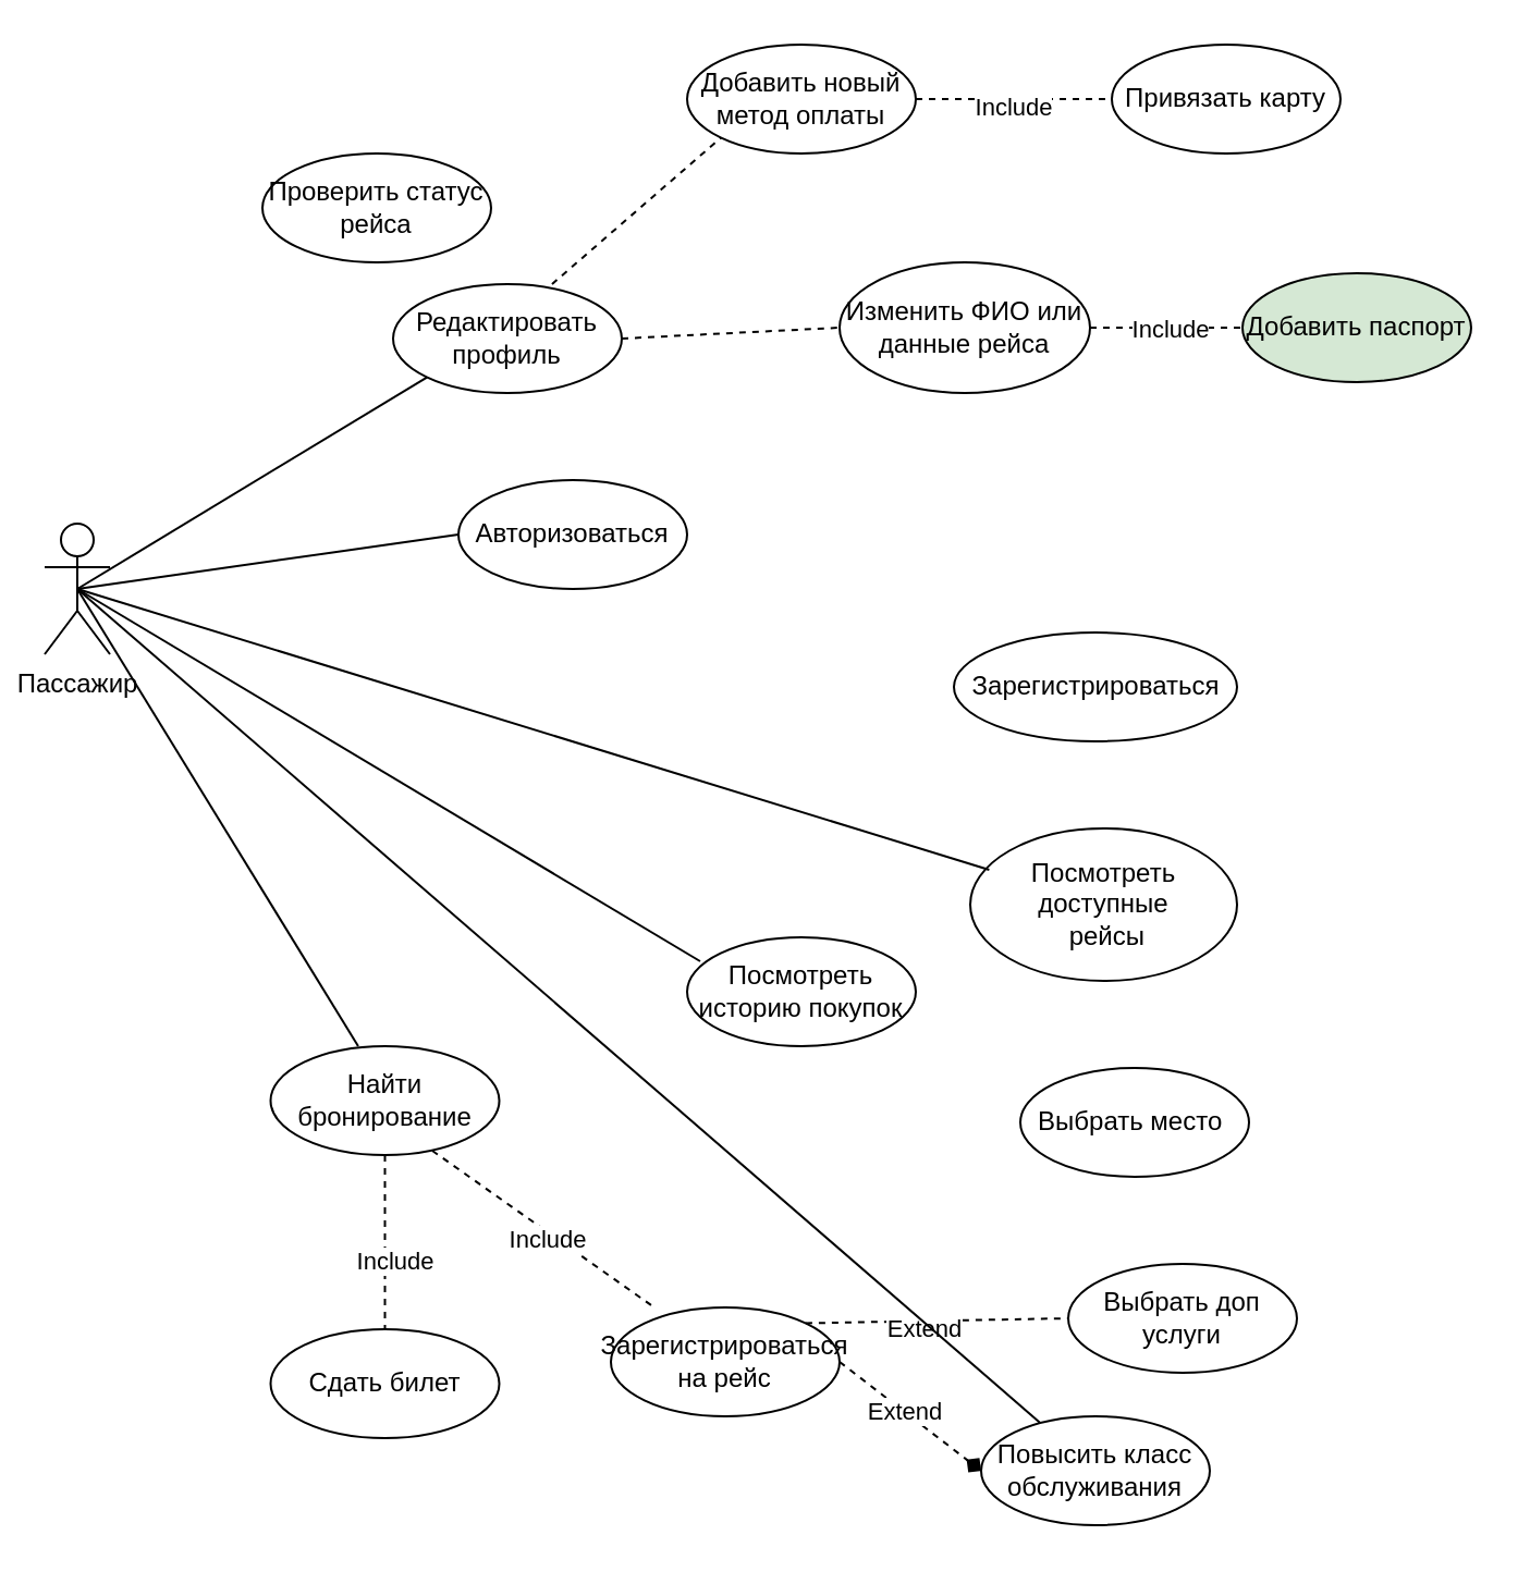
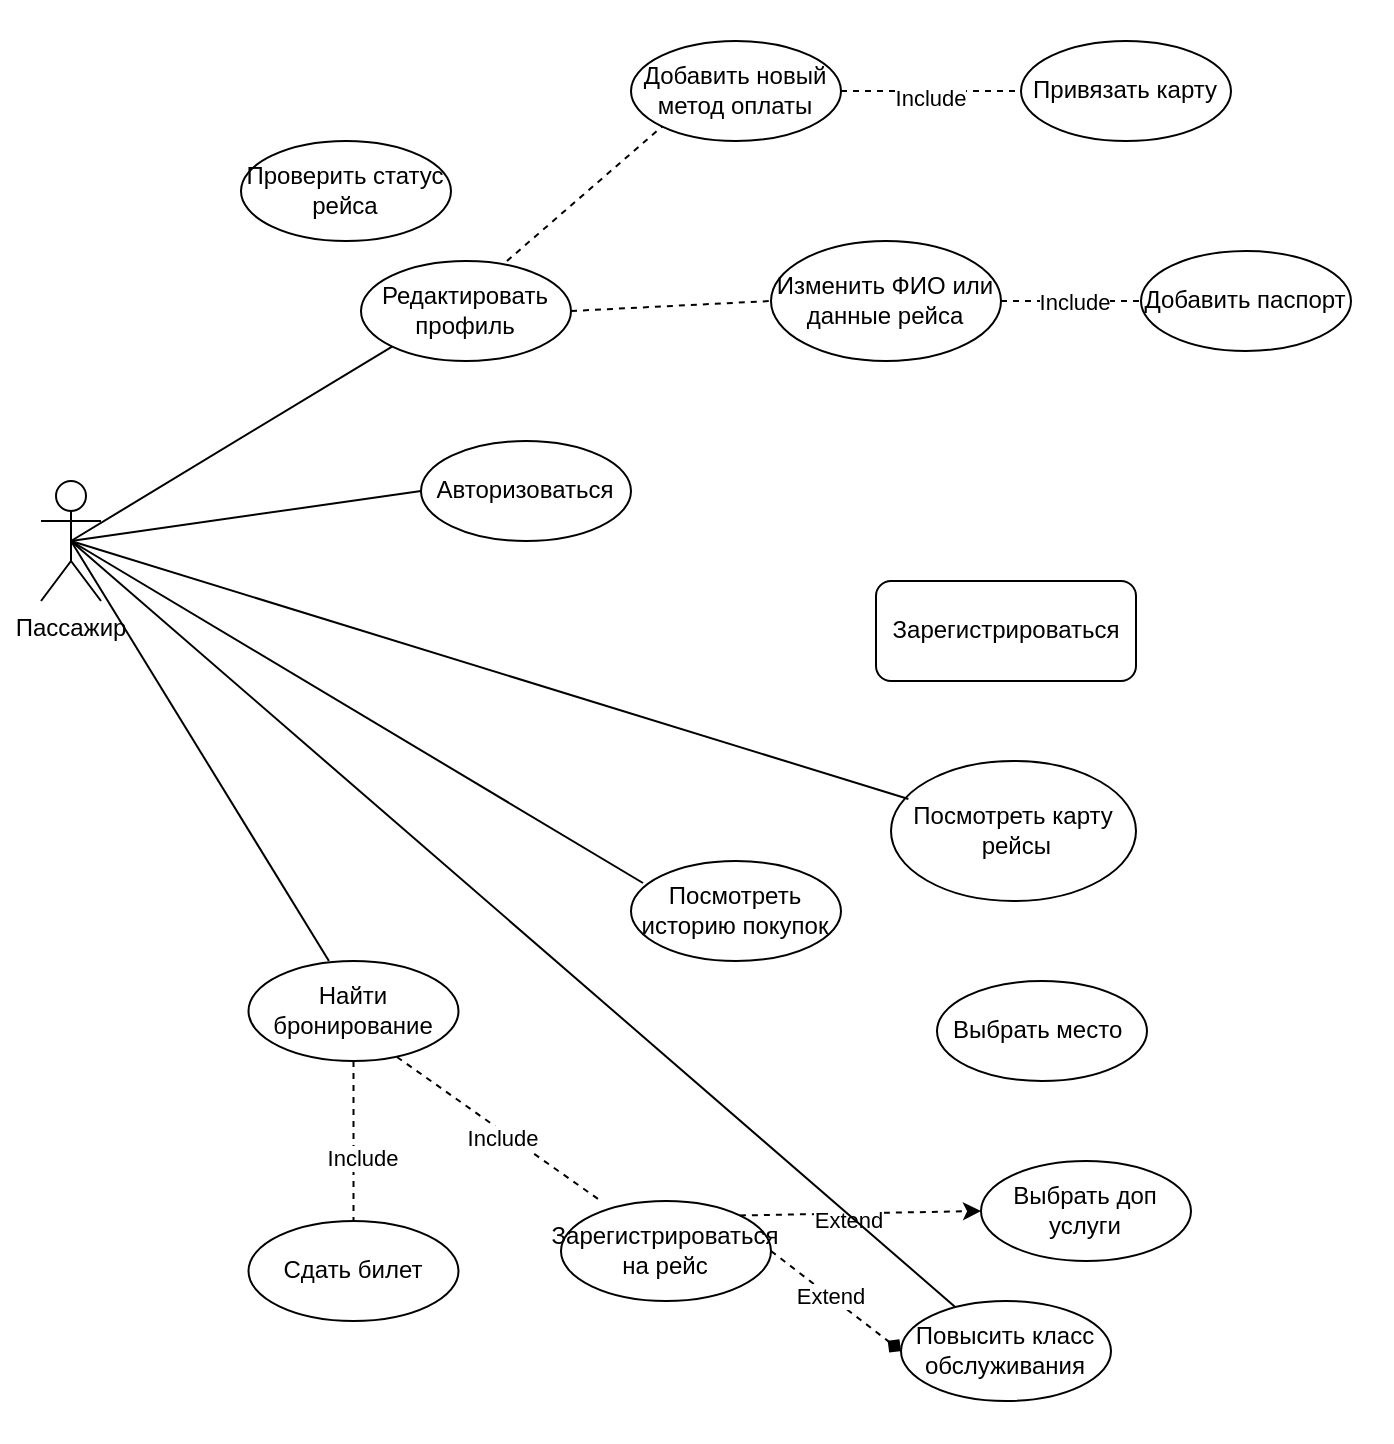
- <mxCell id="5" value="Добавить паспорт" style="ellipse;whiteSpace=wrap;html=1;fillColor=#d5e8d4;" parent="1" vertex="1"><mxGeometry x="570" y="125" width="105" height="50" as="geometry" /></mxCell>
+ <mxCell id="5" value="Добавить паспорт" style="ellipse;whiteSpace=wrap;html=1;" parent="1" vertex="1"><mxGeometry x="570" y="125" width="105" height="50" as="geometry" /></mxCell>
- <mxCell id="4" value="Зарегистрироваться" style="ellipse;whiteSpace=wrap;html=1;" parent="1" vertex="1"><mxGeometry x="437.5" y="290" width="130" height="50" as="geometry" /></mxCell>
+ <mxCell id="4" value="Зарегистрироваться" style="whiteSpace=wrap;html=1;rounded=1;" parent="1" vertex="1"><mxGeometry x="437.5" y="290" width="130" height="50" as="geometry" /></mxCell>
- <mxCell id="7" value="Посмотреть доступные&lt;br&gt;&amp;nbsp;рейсы" style="ellipse;whiteSpace=wrap;html=1;" parent="1" vertex="1"><mxGeometry x="445" y="380" width="122.5" height="70" as="geometry" /></mxCell>
+ <mxCell id="7" value="Посмотреть карту&lt;br&gt;&amp;nbsp;рейсы" style="ellipse;whiteSpace=wrap;html=1;" parent="1" vertex="1"><mxGeometry x="445" y="380" width="122.5" height="70" as="geometry" /></mxCell>
- <mxCell id="14" value="" style="endArrow=none;dashed=1;html=1;rounded=0;exitX=1;exitY=0;exitDx=0;exitDy=0;entryX=0;entryY=0.5;entryDx=0;entryDy=0;" parent="1" source="8" target="10" edge="1"><mxGeometry width="50" height="50" relative="1" as="geometry"><mxPoint x="360" y="440" as="sourcePoint" /><mxPoint x="410" y="390" as="targetPoint" /></mxGeometry></mxCell>
+ <mxCell id="14" value="" style="endArrow=classic;dashed=1;html=1;rounded=0;exitX=1;exitY=0;exitDx=0;exitDy=0;entryX=0;entryY=0.5;entryDx=0;entryDy=0;" parent="1" source="8" target="10" edge="1"><mxGeometry width="50" height="50" relative="1" as="geometry"><mxPoint x="360" y="440" as="sourcePoint" /><mxPoint x="410" y="390" as="targetPoint" /></mxGeometry></mxCell>
